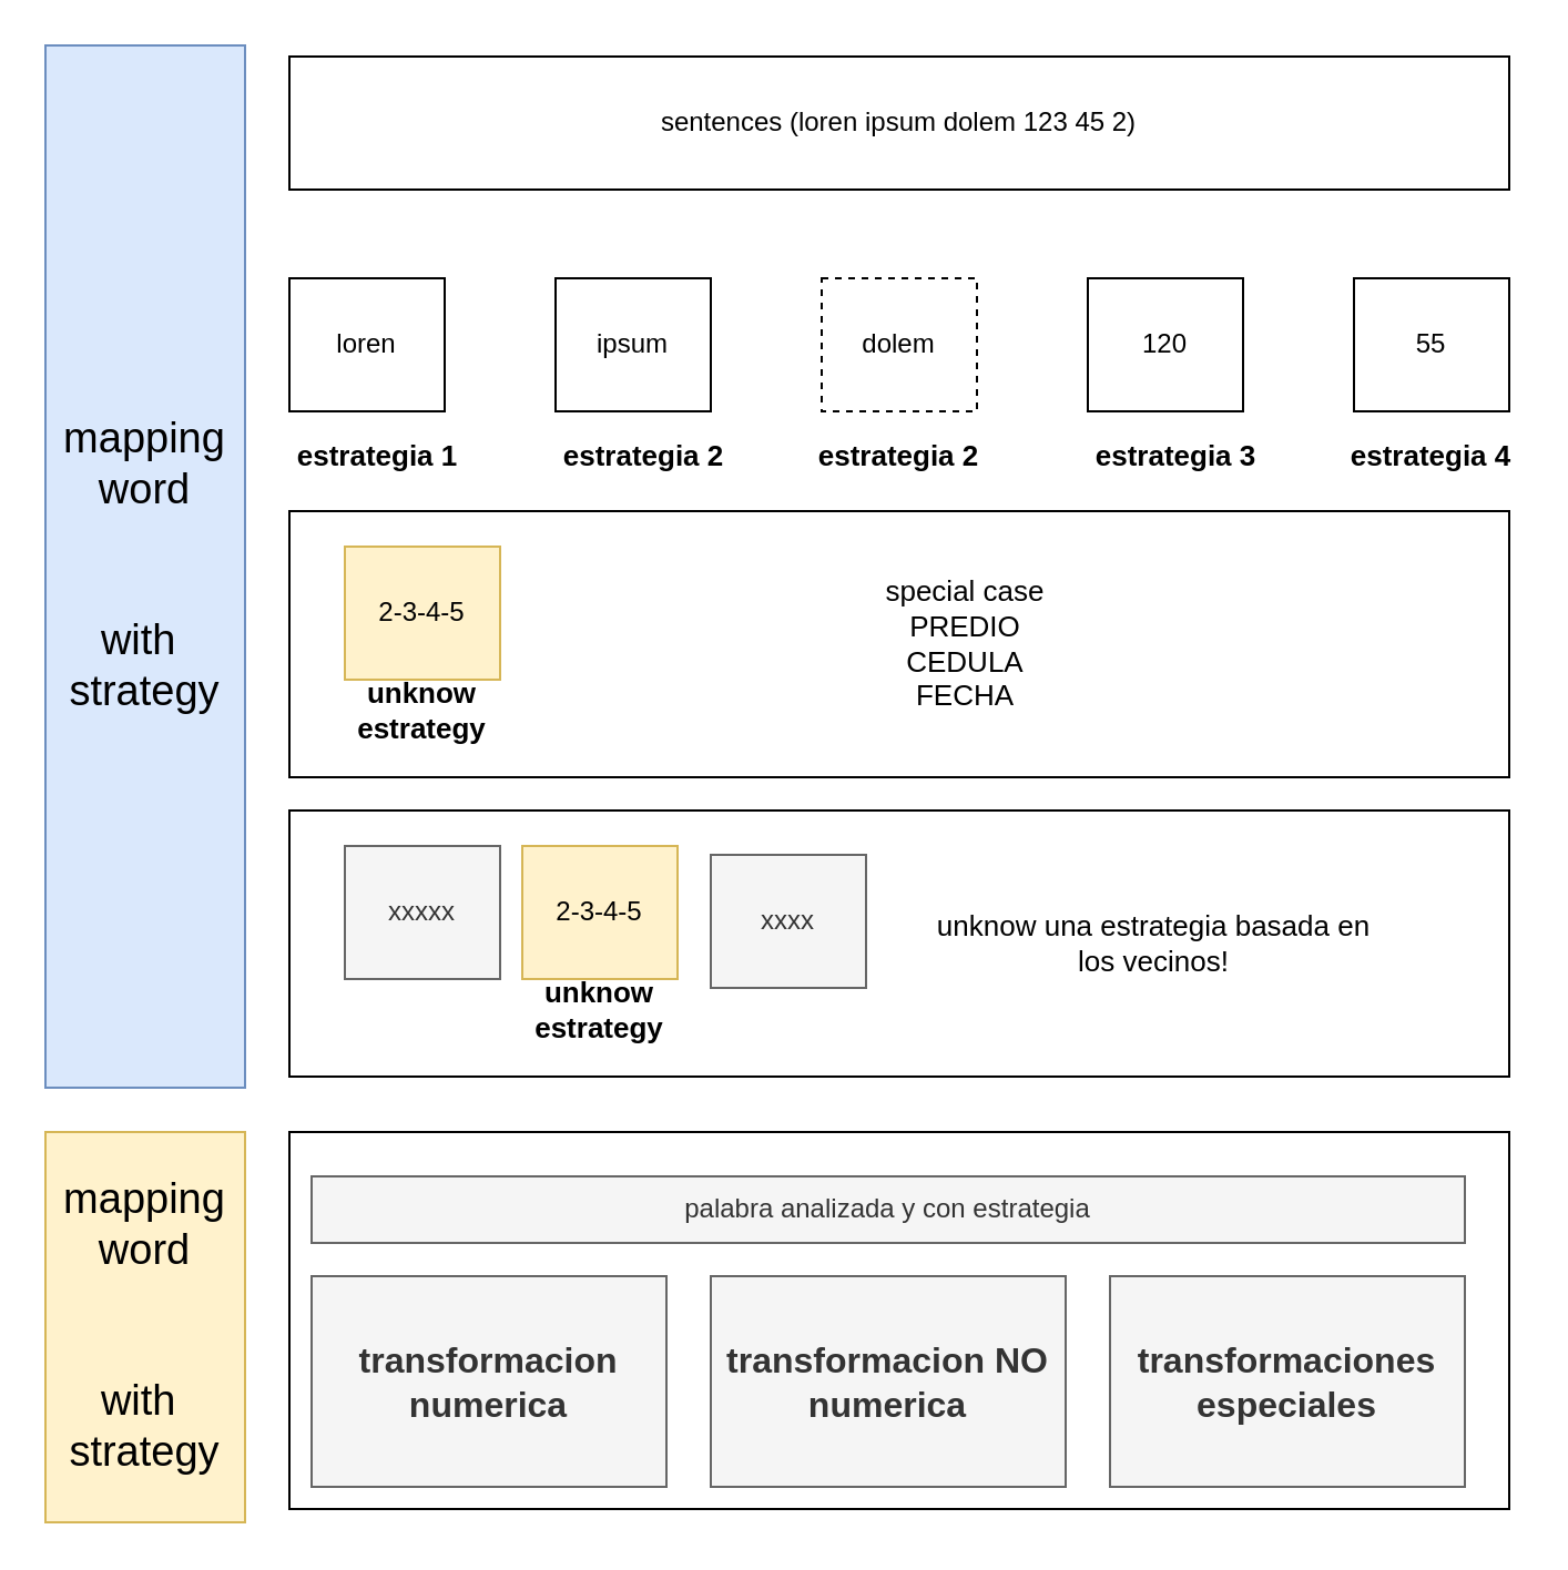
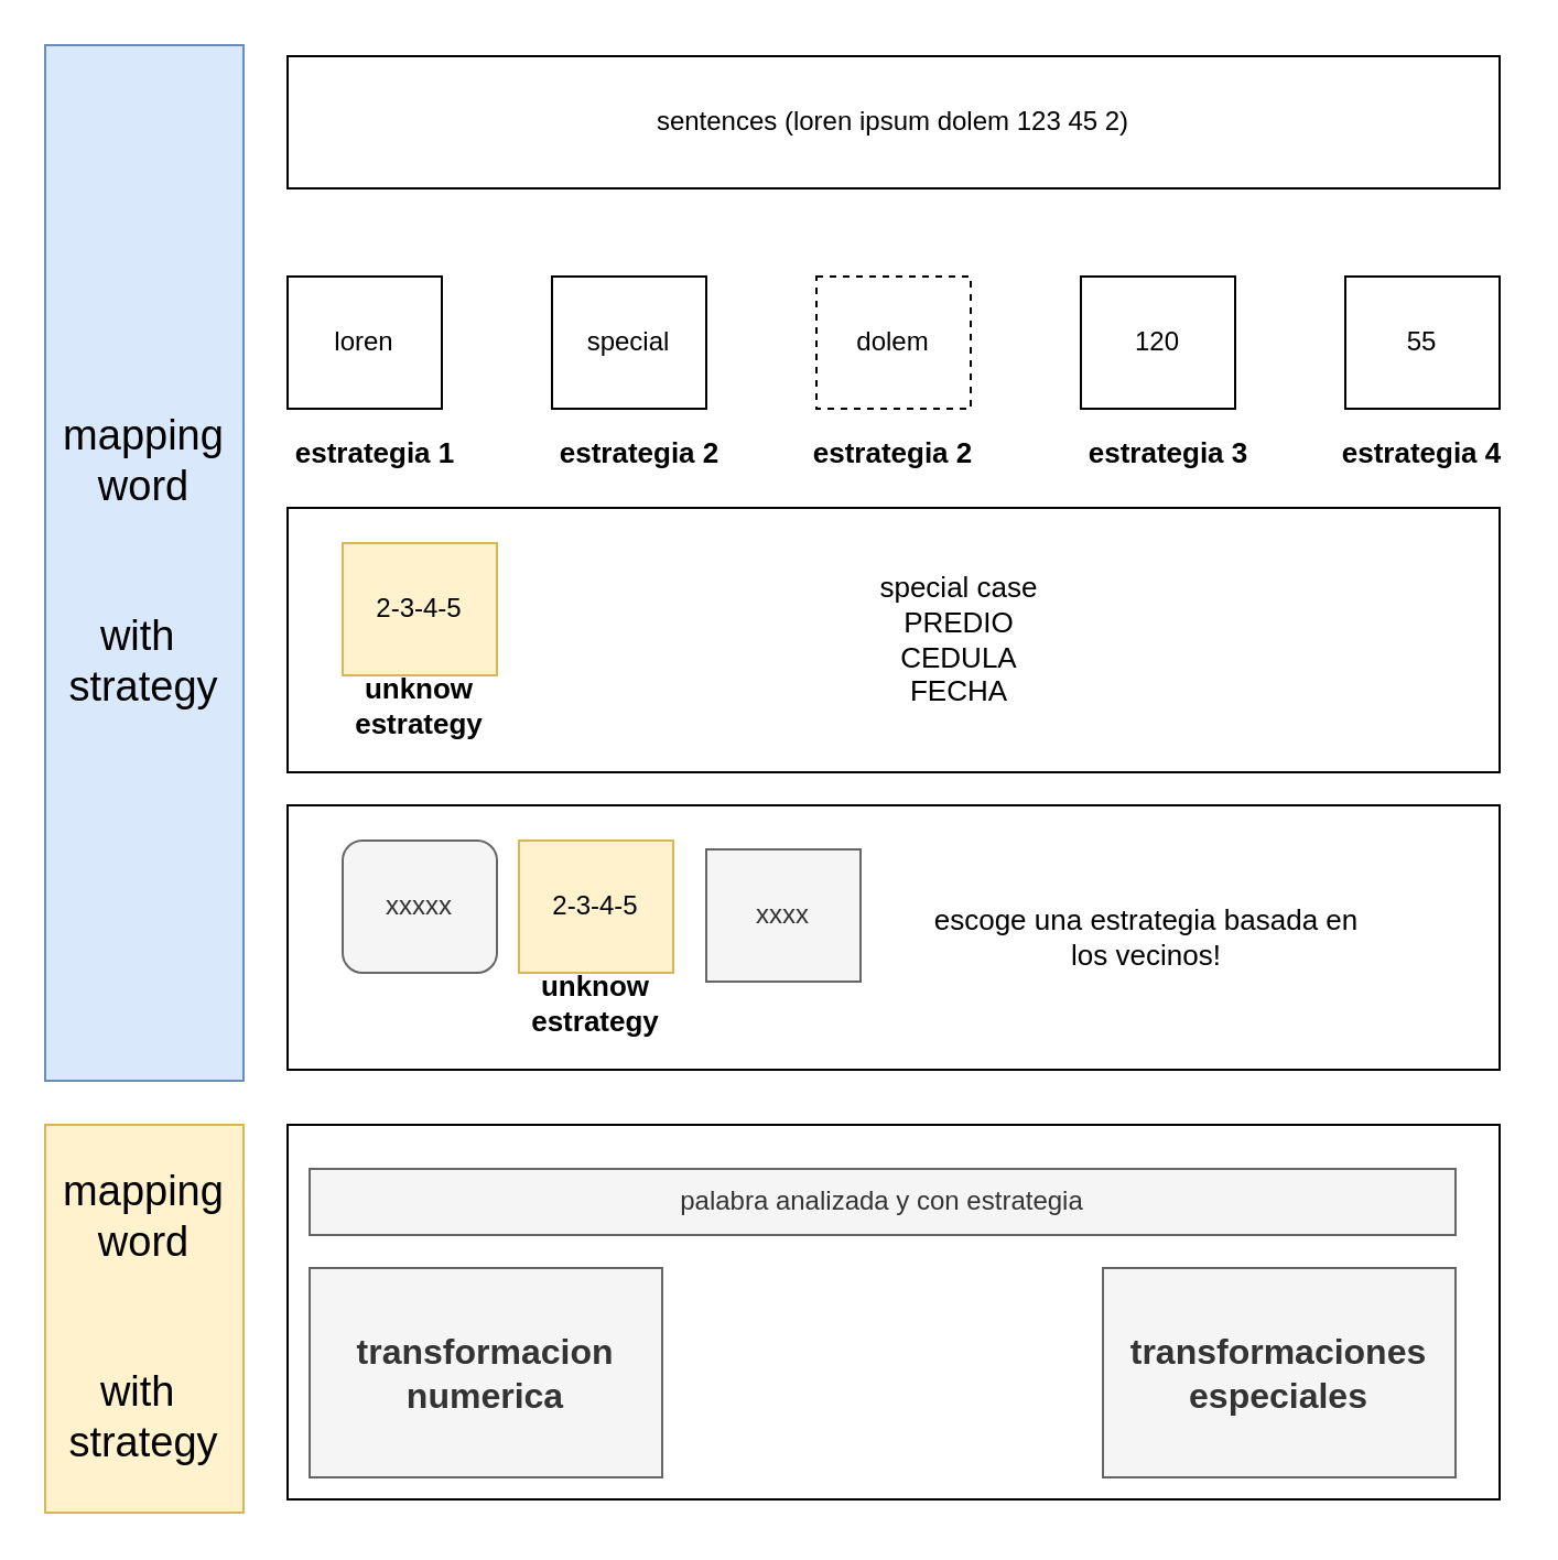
- <mxCell id="5" value="ipsum" style="rounded=0;whiteSpace=wrap;html=1;" vertex="1" parent="1"><mxGeometry x="250" y="125" width="70" height="60" as="geometry" /></mxCell>
+ <mxCell id="5" value="special" style="rounded=0;whiteSpace=wrap;html=1;" vertex="1" parent="1"><mxGeometry x="250" y="125" width="70" height="60" as="geometry" /></mxCell>
- <mxCell id="22" value="xxxxx" style="rounded=0;whiteSpace=wrap;html=1;fillColor=#f5f5f5;strokeColor=#666666;fontColor=#333333;" vertex="1" parent="1"><mxGeometry x="155" y="381" width="70" height="60" as="geometry" /></mxCell>
+ <mxCell id="22" value="xxxxx" style="whiteSpace=wrap;html=1;fillColor=#f5f5f5;strokeColor=#666666;fontColor=#333333;rounded=1;" vertex="1" parent="1"><mxGeometry x="155" y="381" width="70" height="60" as="geometry" /></mxCell>
- <mxCell id="21" value="unknow una estrategia basada en los vecinos!" style="text;html=1;strokeColor=none;fillColor=none;align=center;verticalAlign=middle;whiteSpace=wrap;rounded=0;fontSize=13;" vertex="1" parent="1"><mxGeometry x="420" y="388" width="200" height="74" as="geometry" /></mxCell>
+ <mxCell id="21" value="escoge una estrategia basada en los vecinos!" style="text;html=1;strokeColor=none;fillColor=none;align=center;verticalAlign=middle;whiteSpace=wrap;rounded=0;fontSize=13;" vertex="1" parent="1"><mxGeometry x="420" y="388" width="200" height="74" as="geometry" /></mxCell>
- <mxCell id="27" value="transformacion NO numerica" style="rounded=0;whiteSpace=wrap;html=1;fillColor=#f5f5f5;strokeColor=#666666;fontColor=#333333;fontSize=16;fontStyle=1" vertex="1" parent="1"><mxGeometry x="320" y="575" width="160" height="95" as="geometry" /></mxCell>
